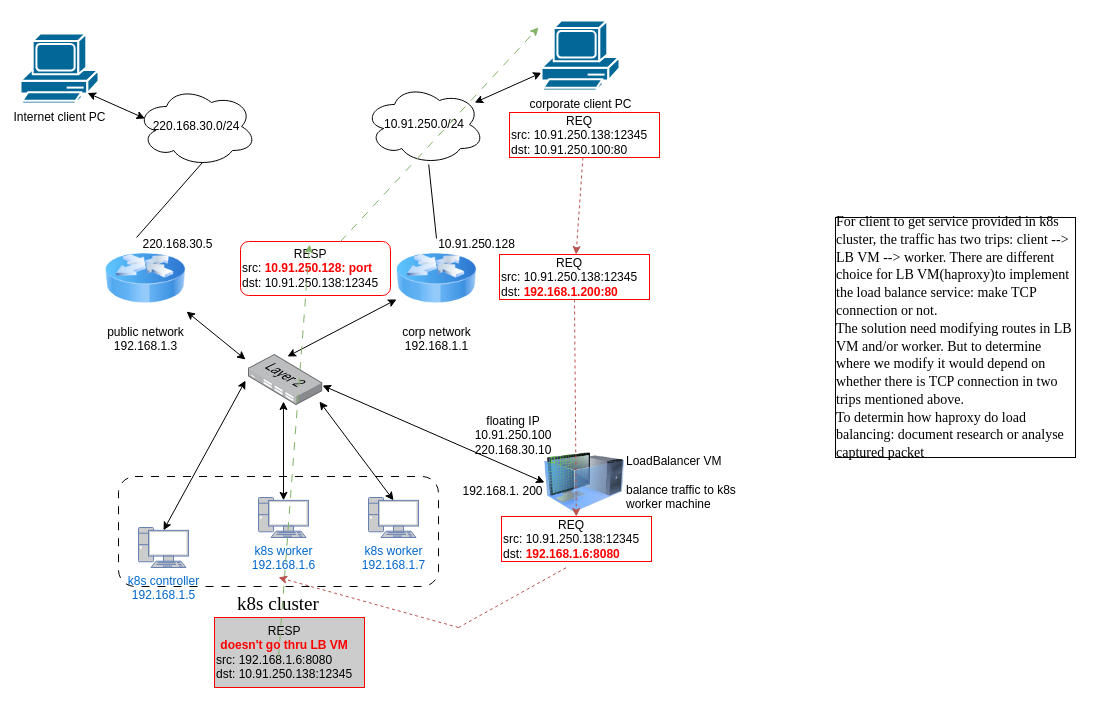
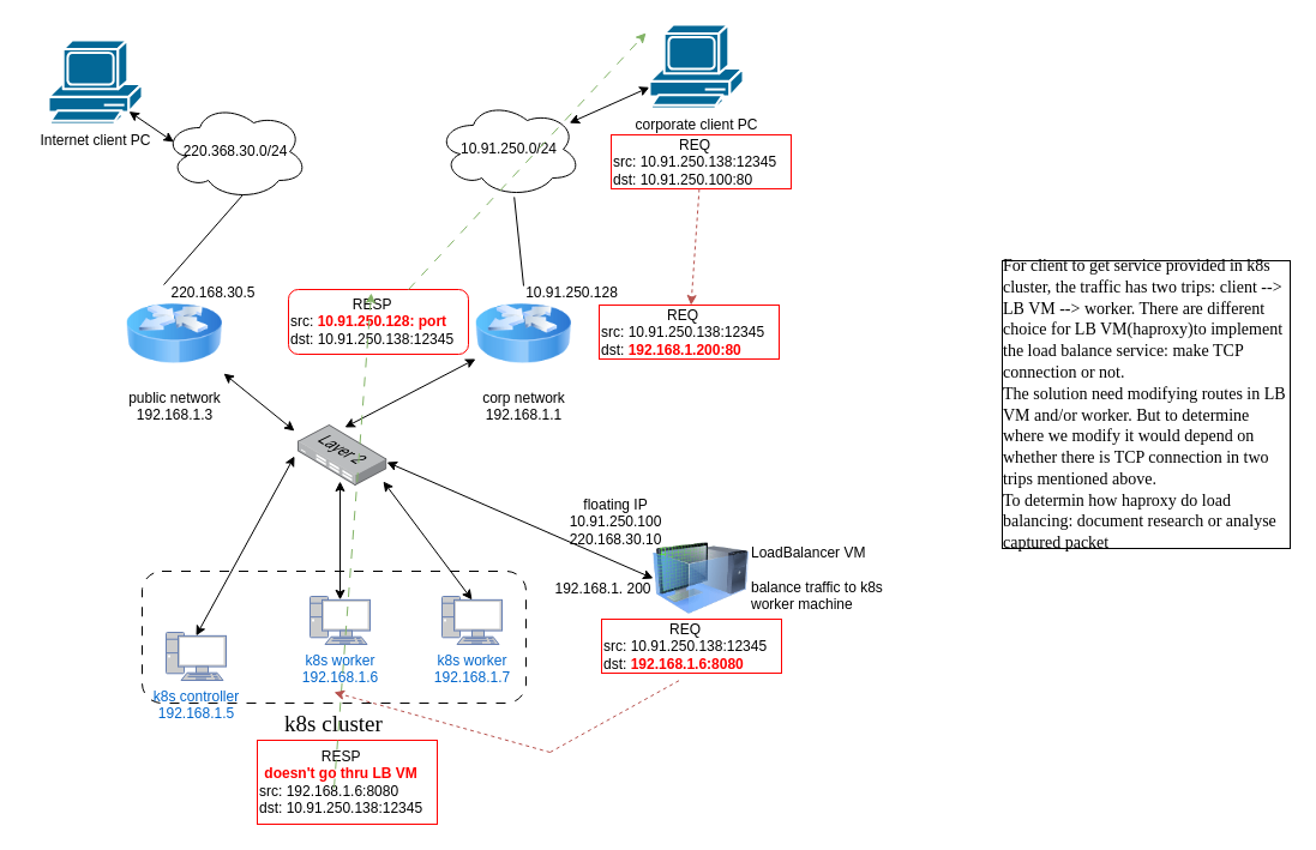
- <mxCell id="22" value="Internet client PC" style="shape=mxgraph.cisco.computers_and_peripherals.pc;html=1;pointerEvents=1;dashed=0;fillColor=#036897;strokeColor=#ffffff;strokeWidth=2;verticalLabelPosition=bottom;verticalAlign=top;align=center;outlineConnect=0;" vertex="1" parent="1"><mxGeometry x="20" y="33" width="78" height="70" as="geometry" /></mxCell>
+ <mxCell id="22" value="Internet client PC" style="shape=mxgraph.cisco.computers_and_peripherals.pc;html=1;pointerEvents=1;dashed=0;fillColor=#036897;strokeColor=#ffffff;strokeWidth=2;verticalLabelPosition=bottom;verticalAlign=top;align=center;outlineConnect=0;" vertex="1" parent="1"><mxGeometry x="40" y="33" width="78" height="70" as="geometry" /></mxCell>
- <mxCell id="16" value="220.168.30.0/24" style="ellipse;shape=cloud;whiteSpace=wrap;html=1;fillColor=none;" vertex="1" parent="1"><mxGeometry x="136" y="86" width="120" height="80" as="geometry" /></mxCell>
+ <mxCell id="16" value="220.368.30.0/24" style="ellipse;shape=cloud;whiteSpace=wrap;html=1;fillColor=none;" vertex="1" parent="1"><mxGeometry x="136" y="86" width="120" height="80" as="geometry" /></mxCell>
- <mxCell id="37" value="" style="endArrow=classic;html=1;rounded=0;fillColor=#f8cecc;strokeColor=#b85450;dashed=1;exitX=0.5;exitY=1;exitDx=0;exitDy=0;" edge="1" parent="1" source="29" target="30"><mxGeometry width="50" height="50" relative="1" as="geometry"><mxPoint x="699" y="259" as="sourcePoint" /><mxPoint x="693" y="356" as="targetPoint" /></mxGeometry></mxCell>
- <mxCell id="31" value="&lt;div align=&quot;center&quot;&gt;RESP&lt;/div&gt;&lt;div align=&quot;center&quot;&gt;&lt;b&gt;&lt;font color=&quot;#ff0000&quot;&gt;doesn't go thru LB VM&lt;/font&gt;&lt;/b&gt;&lt;br&gt;&lt;/div&gt;&lt;div align=&quot;left&quot;&gt;src: 192.168.1.6:8080&lt;/div&gt;&lt;div align=&quot;left&quot;&gt;dst: 10.91.250.138:12345&lt;br&gt;&lt;/div&gt;" style="rounded=0;whiteSpace=wrap;html=1;align=left;strokeColor=#FF0000;fillColor=#cccccc;" vertex="1" parent="1"><mxGeometry x="214" y="617" width="150" height="70" as="geometry" /></mxCell>
+ <mxCell id="31" value="&lt;div align=&quot;center&quot;&gt;RESP&lt;/div&gt;&lt;div align=&quot;center&quot;&gt;&lt;b&gt;&lt;font color=&quot;#ff0000&quot;&gt;doesn't go thru LB VM&lt;/font&gt;&lt;/b&gt;&lt;br&gt;&lt;/div&gt;&lt;div align=&quot;left&quot;&gt;src: 192.168.1.6:8080&lt;/div&gt;&lt;div align=&quot;left&quot;&gt;dst: 10.91.250.138:12345&lt;br&gt;&lt;/div&gt;" style="rounded=0;whiteSpace=wrap;html=1;align=left;strokeColor=#FF0000;" vertex="1" parent="1"><mxGeometry x="214" y="617" width="150" height="70" as="geometry" /></mxCell>
